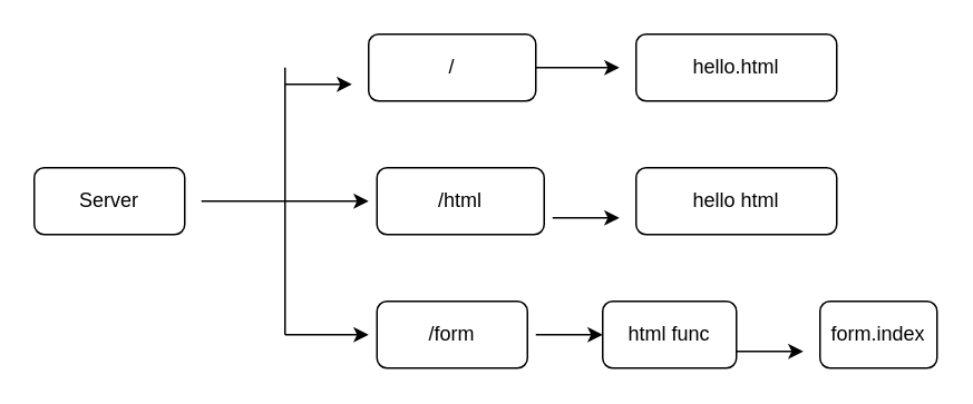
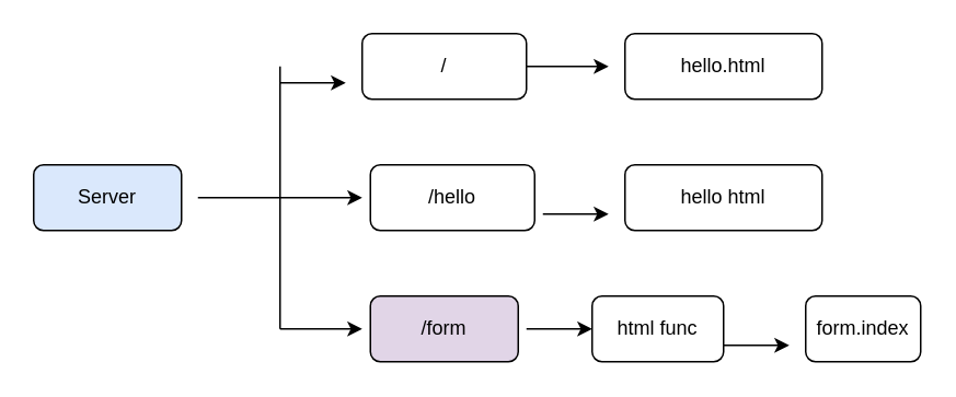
- <mxCell id="2" value="Server" style="rounded=1;whiteSpace=wrap;html=1;" vertex="1" parent="1"><mxGeometry x="20" y="100" width="90" height="40" as="geometry" /></mxCell>
+ <mxCell id="2" value="Server" style="rounded=1;whiteSpace=wrap;html=1;fillColor=#dae8fc;" vertex="1" parent="1"><mxGeometry x="20" y="100" width="90" height="40" as="geometry" /></mxCell>
- <mxCell id="4" value="/html" style="rounded=1;whiteSpace=wrap;html=1;" vertex="1" parent="1"><mxGeometry x="225" y="100" width="100" height="40" as="geometry" /></mxCell>
+ <mxCell id="4" value="/hello" style="rounded=1;whiteSpace=wrap;html=1;" vertex="1" parent="1"><mxGeometry x="225" y="100" width="100" height="40" as="geometry" /></mxCell>
- <mxCell id="3" value="/form" style="rounded=1;whiteSpace=wrap;html=1;" vertex="1" parent="1"><mxGeometry x="225" y="180" width="90" height="40" as="geometry" /></mxCell>
+ <mxCell id="3" value="/form" style="rounded=1;whiteSpace=wrap;html=1;fillColor=#e1d5e7;" vertex="1" parent="1"><mxGeometry x="225" y="180" width="90" height="40" as="geometry" /></mxCell>
